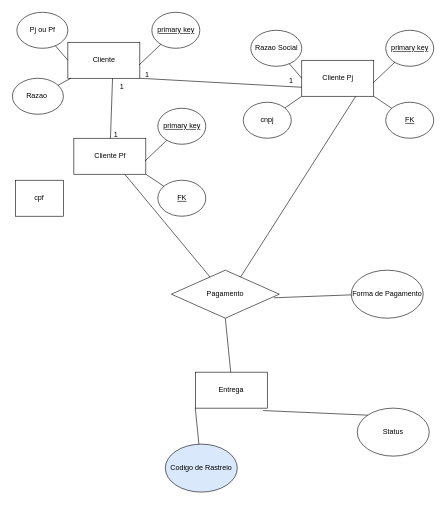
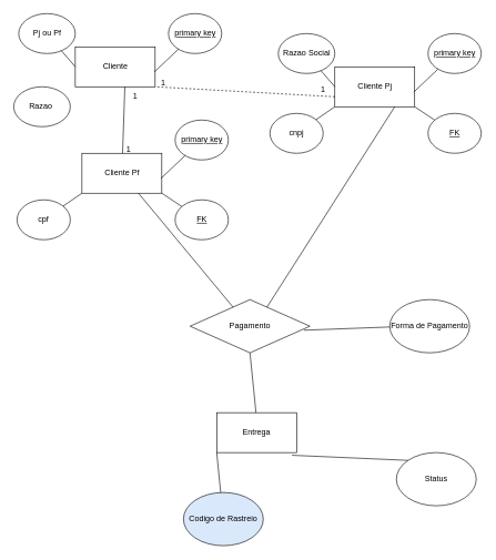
- <mxCell id="10" value="" style="endArrow=none;html=1;rounded=0;" edge="1" parent="1" source="2" target="9"><mxGeometry width="50" height="50" relative="1" as="geometry"><mxPoint x="285" y="560" as="sourcePoint" /><mxPoint x="335" y="510" as="targetPoint" /></mxGeometry></mxCell>
- <mxCell id="26" value="" style="endArrow=none;html=1;rounded=0;entryX=1;entryY=1;entryDx=0;entryDy=0;exitX=0;exitY=0.75;exitDx=0;exitDy=0;" edge="1" parent="1" source="16" target="2"><mxGeometry width="50" height="50" relative="1" as="geometry"><mxPoint x="193" y="240" as="sourcePoint" /><mxPoint x="194" y="137" as="targetPoint" /></mxGeometry></mxCell>
+ <mxCell id="26" value="" style="endArrow=none;html=1;rounded=0;entryX=1;entryY=1;entryDx=0;entryDy=0;exitX=0;exitY=0.75;exitDx=0;exitDy=0;dashed=1;" edge="1" parent="1" source="16" target="2"><mxGeometry width="50" height="50" relative="1" as="geometry"><mxPoint x="193" y="240" as="sourcePoint" /><mxPoint x="194" y="137" as="targetPoint" /></mxGeometry></mxCell>
+ <mxCell id="15" value="" style="endArrow=none;html=1;rounded=0;entryX=0;entryY=1;entryDx=0;entryDy=0;" edge="1" parent="1" source="14" target="7"><mxGeometry width="50" height="50" relative="1" as="geometry"><mxPoint x="515" y="400" as="sourcePoint" /><mxPoint x="565" y="350" as="targetPoint" /></mxGeometry></mxCell>
- <mxCell id="14" value="cpf" style="whiteSpace=wrap;html=1;rounded=0;" vertex="1" parent="1"><mxGeometry x="25" y="300" width="80" height="60" as="geometry" /></mxCell>
+ <mxCell id="14" value="cpf" style="ellipse;whiteSpace=wrap;html=1;" vertex="1" parent="1"><mxGeometry x="25" y="300" width="80" height="60" as="geometry" /></mxCell>
